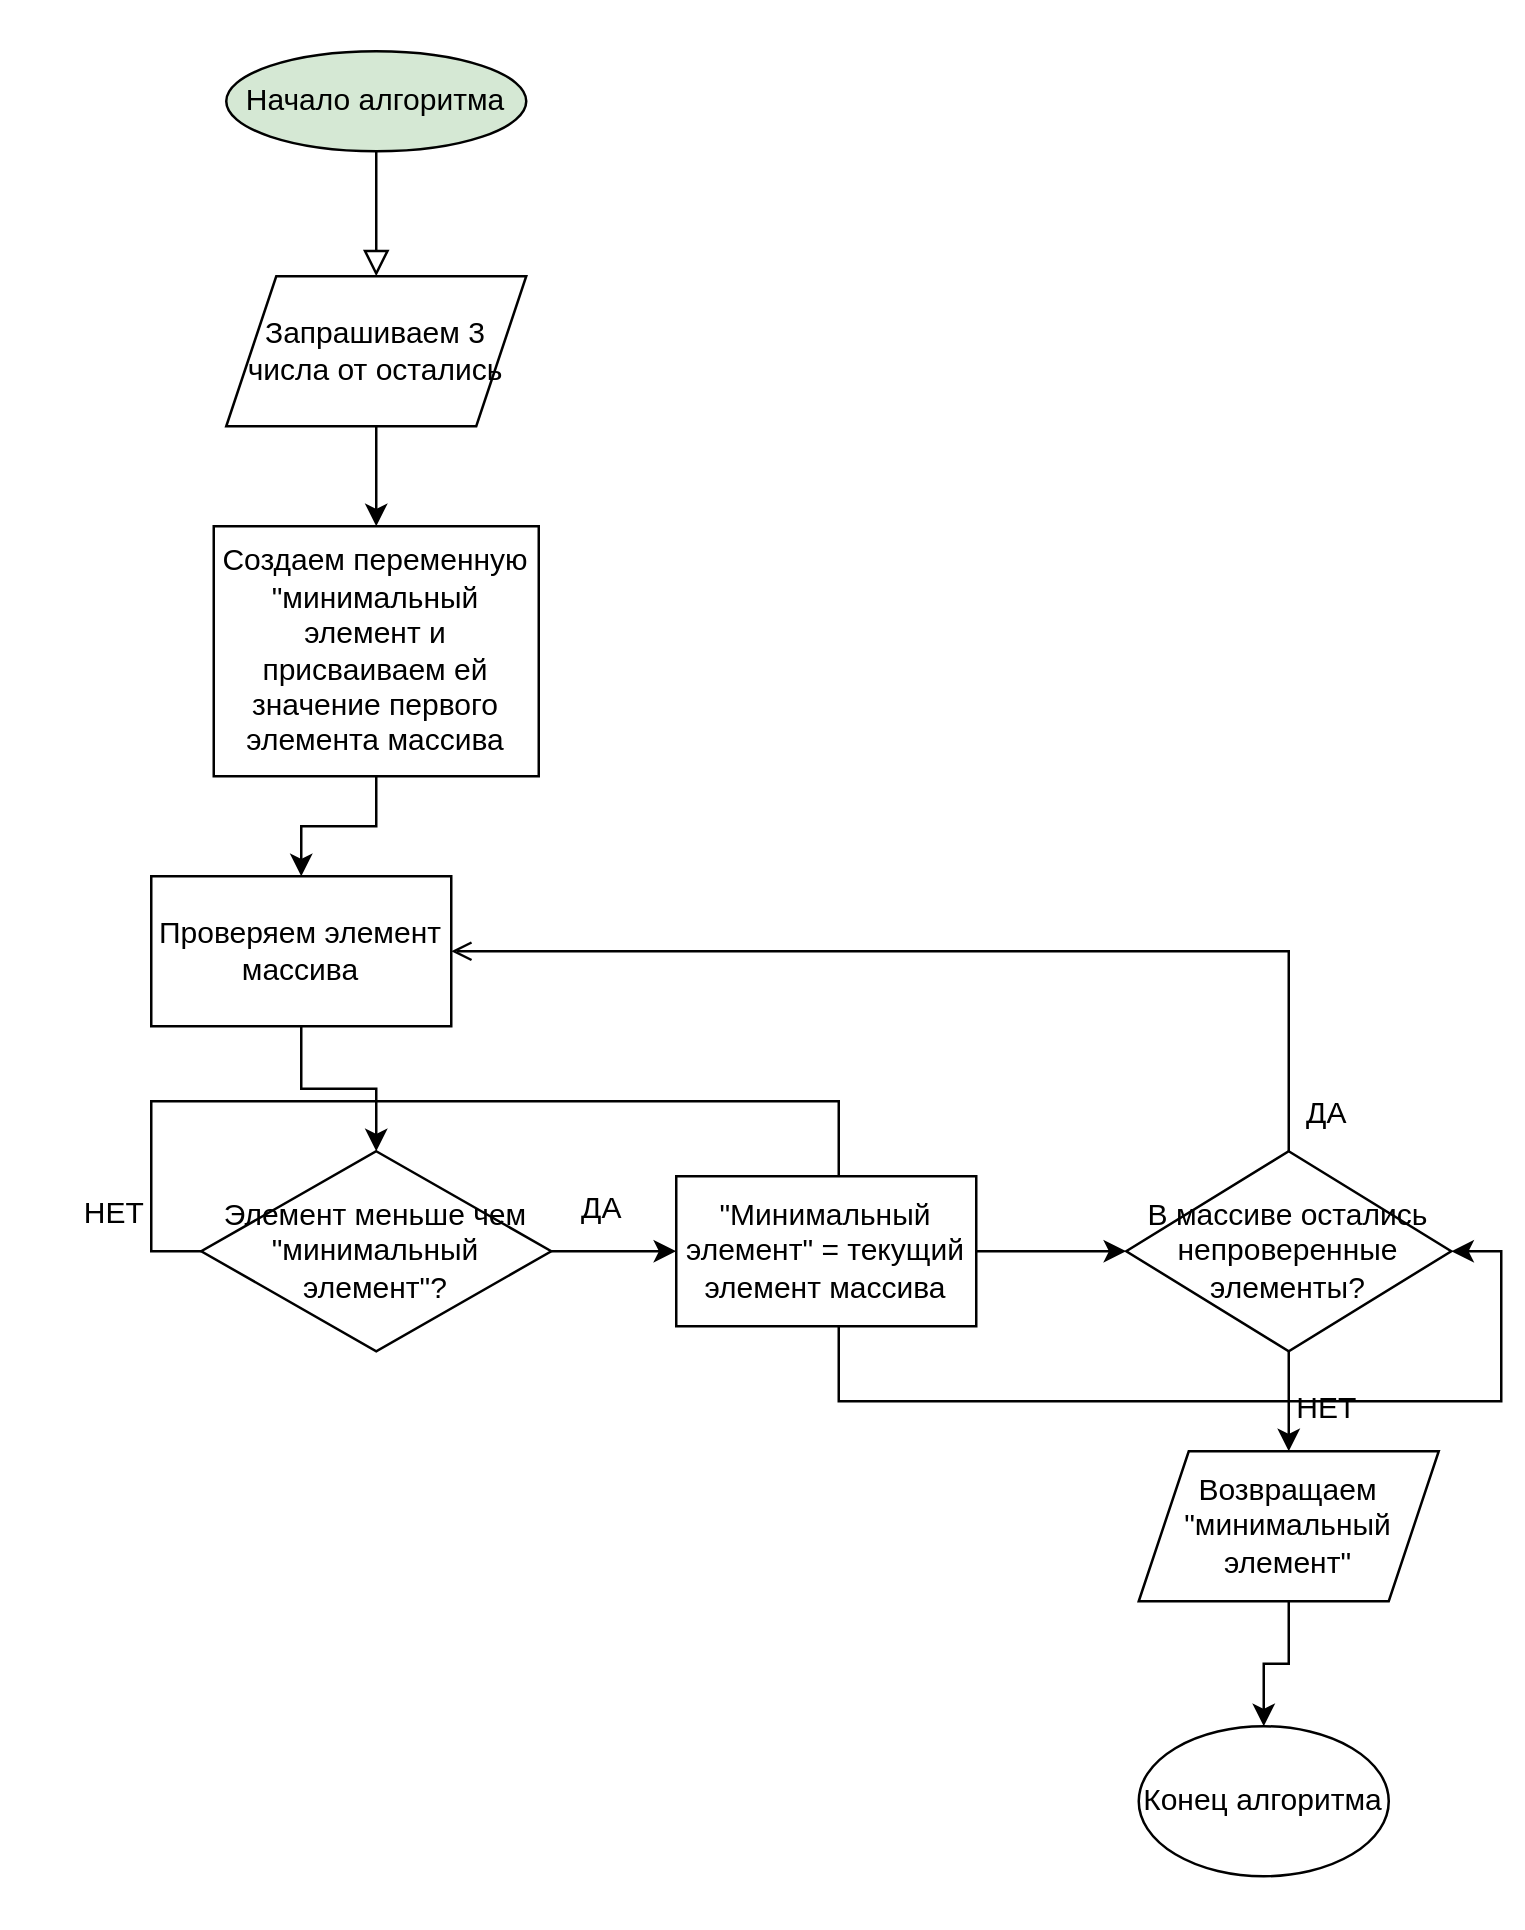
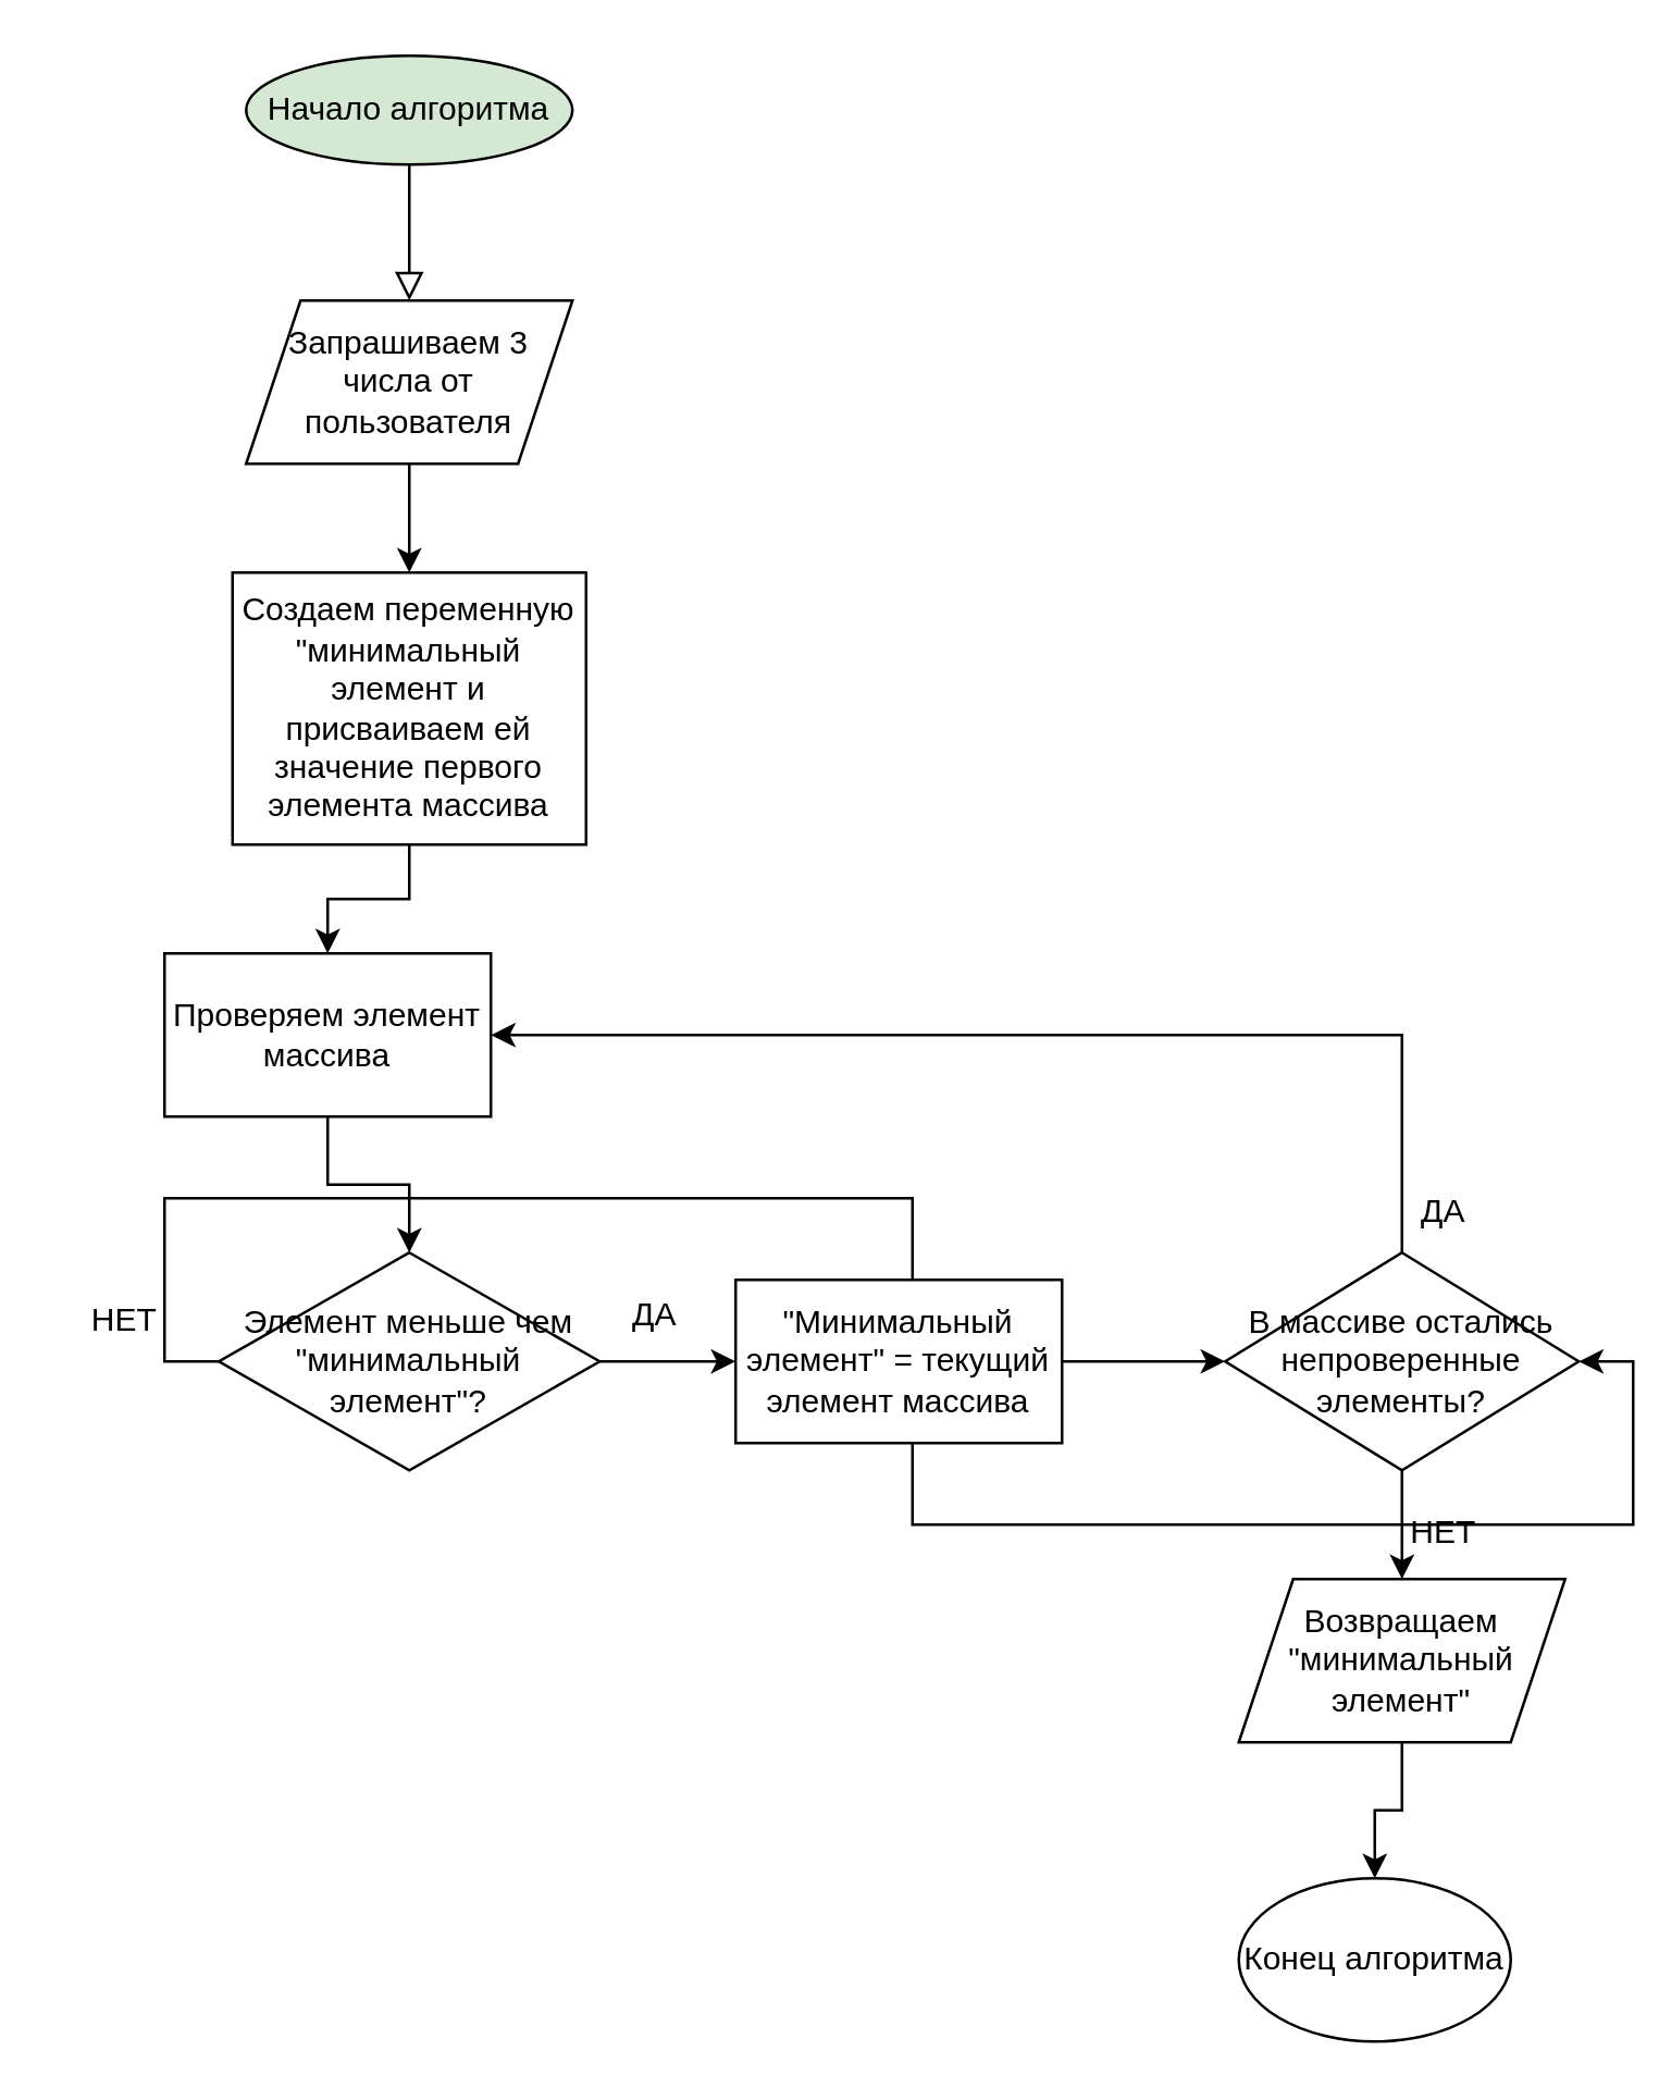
- <mxCell id="4" value="Запрашиваем 3 числа от остались" style="shape=parallelogram;perimeter=parallelogramPerimeter;whiteSpace=wrap;html=1;fixedSize=1;" vertex="1" parent="1"><mxGeometry x="90" y="110" width="120" height="60" as="geometry" /></mxCell>
+ <mxCell id="4" value="Запрашиваем 3 числа от пользователя" style="shape=parallelogram;perimeter=parallelogramPerimeter;whiteSpace=wrap;html=1;fixedSize=1;" vertex="1" parent="1"><mxGeometry x="90" y="110" width="120" height="60" as="geometry" /></mxCell>
- <mxCell id="16" style="edgeStyle=orthogonalEdgeStyle;rounded=0;orthogonalLoop=1;jettySize=auto;html=1;exitX=0.5;exitY=0;exitDx=0;exitDy=0;entryX=1;entryY=0.5;entryDx=0;entryDy=0;endArrow=open;" edge="1" parent="1" source="18" target="9"><mxGeometry relative="1" as="geometry" /></mxCell>
+ <mxCell id="16" style="edgeStyle=orthogonalEdgeStyle;rounded=0;orthogonalLoop=1;jettySize=auto;html=1;exitX=0.5;exitY=0;exitDx=0;exitDy=0;entryX=1;entryY=0.5;entryDx=0;entryDy=0;" edge="1" parent="1" source="18" target="9"><mxGeometry relative="1" as="geometry" /></mxCell>
